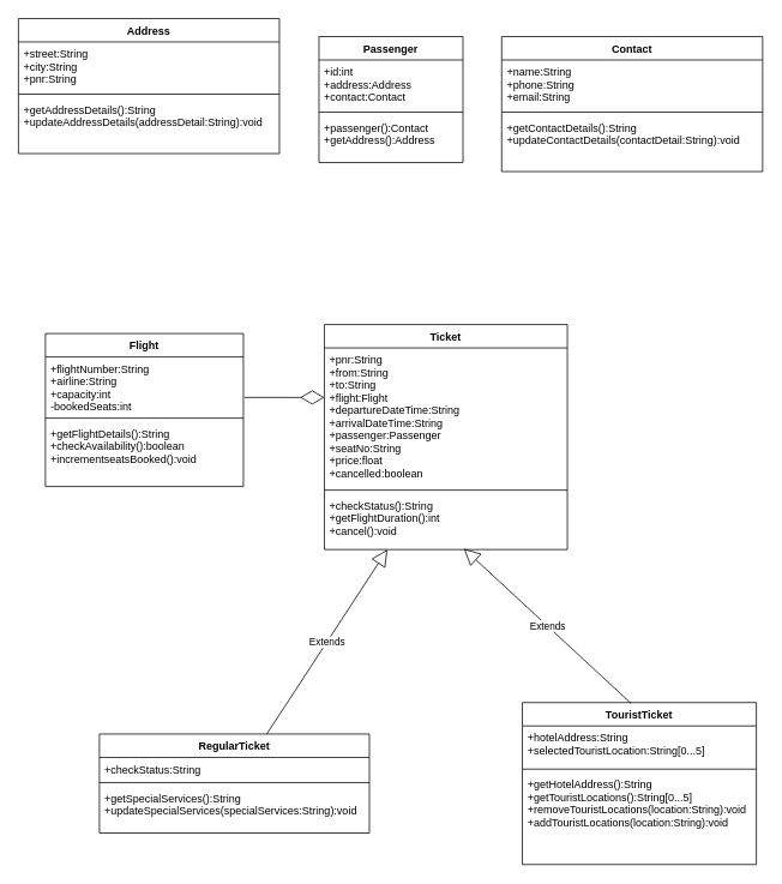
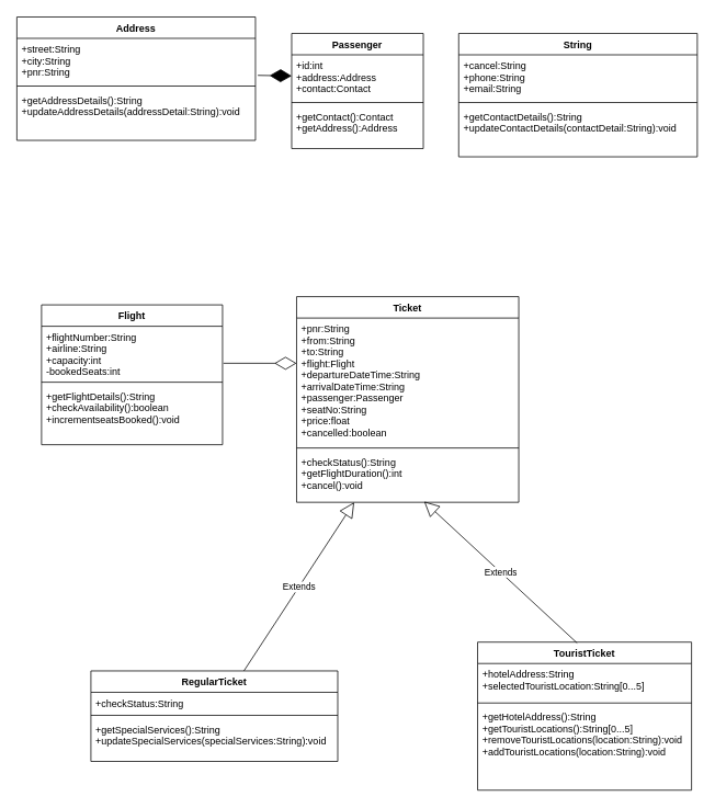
- <mxCell id="30" value="Contact" style="swimlane;fontStyle=1;align=center;verticalAlign=top;childLayout=stackLayout;horizontal=1;startSize=26;horizontalStack=0;resizeParent=1;resizeParentMax=0;resizeLast=0;collapsible=1;marginBottom=0;" vertex="1" parent="1"><mxGeometry x="557" y="40" width="290" height="150" as="geometry" /></mxCell>
+ <mxCell id="30" value="String" style="swimlane;fontStyle=1;align=center;verticalAlign=top;childLayout=stackLayout;horizontal=1;startSize=26;horizontalStack=0;resizeParent=1;resizeParentMax=0;resizeLast=0;collapsible=1;marginBottom=0;" vertex="1" parent="1"><mxGeometry x="557" y="40" width="290" height="150" as="geometry" /></mxCell>
- <mxCell id="31" value="+name:String&#10;+phone:String&#10;+email:String" style="text;strokeColor=none;fillColor=none;align=left;verticalAlign=top;spacingLeft=4;spacingRight=4;overflow=hidden;rotatable=0;points=[[0,0.5],[1,0.5]];portConstraint=eastwest;" vertex="1" parent="30"><mxGeometry y="26" width="290" height="54" as="geometry" /></mxCell>
+ <mxCell id="31" value="+cancel:String&#10;+phone:String&#10;+email:String" style="text;strokeColor=none;fillColor=none;align=left;verticalAlign=top;spacingLeft=4;spacingRight=4;overflow=hidden;rotatable=0;points=[[0,0.5],[1,0.5]];portConstraint=eastwest;" vertex="1" parent="30"><mxGeometry y="26" width="290" height="54" as="geometry" /></mxCell>
+ <mxCell id="29" value="" style="endArrow=diamondThin;endFill=1;endSize=24;html=1;rounded=0;exitX=1.01;exitY=0.833;exitDx=0;exitDy=0;exitPerimeter=0;" edge="1" parent="1" source="26" target="22"><mxGeometry width="160" relative="1" as="geometry"><mxPoint x="350" y="210" as="sourcePoint" /><mxPoint x="510" y="210" as="targetPoint" /></mxGeometry></mxCell>
- <mxCell id="24" value="+passenger():Contact&#10;+getAddress():Address" style="text;strokeColor=none;fillColor=none;align=left;verticalAlign=top;spacingLeft=4;spacingRight=4;overflow=hidden;rotatable=0;points=[[0,0.5],[1,0.5]];portConstraint=eastwest;" vertex="1" parent="21"><mxGeometry y="88" width="160" height="52" as="geometry" /></mxCell>
+ <mxCell id="24" value="+getContact():Contact&#10;+getAddress():Address" style="text;strokeColor=none;fillColor=none;align=left;verticalAlign=top;spacingLeft=4;spacingRight=4;overflow=hidden;rotatable=0;points=[[0,0.5],[1,0.5]];portConstraint=eastwest;" vertex="1" parent="21"><mxGeometry y="88" width="160" height="52" as="geometry" /></mxCell>
